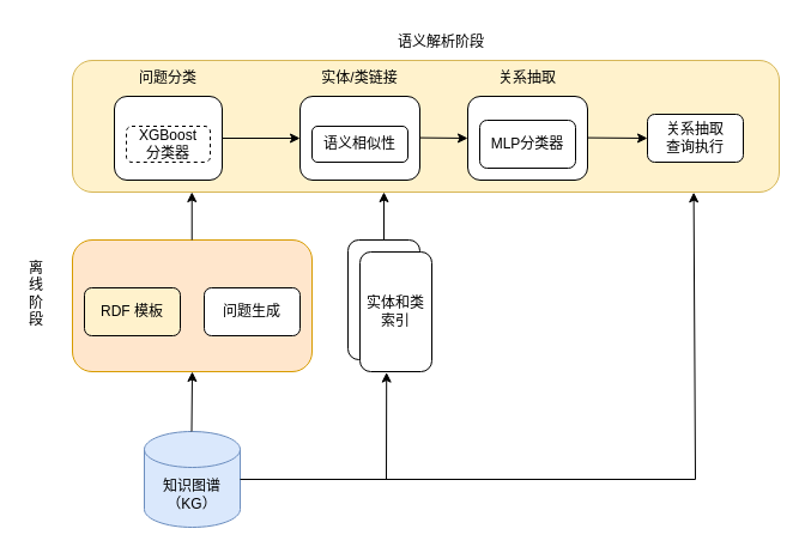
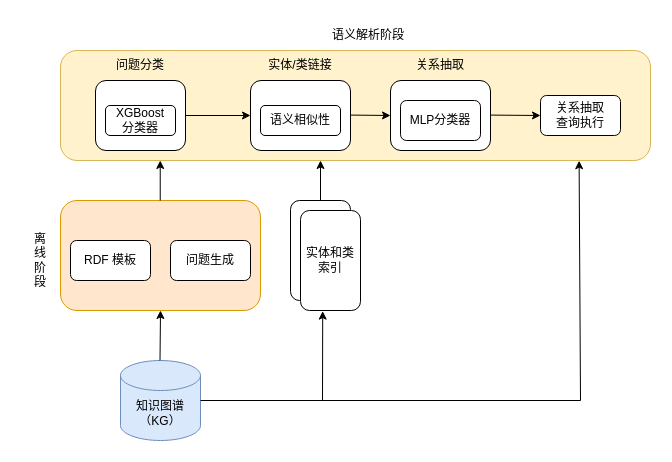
- <mxCell id="20" value="XGBoost&lt;br&gt;分类器" style="rounded=1;whiteSpace=wrap;html=1;dashed=1;" vertex="1" parent="1"><mxGeometry x="105" y="105" width="70" height="30" as="geometry" /></mxCell>
+ <mxCell id="20" value="XGBoost&lt;br&gt;分类器" style="rounded=1;whiteSpace=wrap;html=1;" vertex="1" parent="1"><mxGeometry x="105" y="105" width="70" height="30" as="geometry" /></mxCell>
- <mxCell id="11" value="离&lt;br&gt;线&lt;br&gt;阶&lt;br&gt;段" style="text;html=1;strokeColor=none;fillColor=none;align=center;verticalAlign=middle;whiteSpace=wrap;rounded=0;" parent="1" vertex="1"><mxGeometry x="10" y="205" width="40" height="80" as="geometry" /></mxCell>
+ <mxCell id="11" value="离&lt;br&gt;线&lt;br&gt;阶&lt;br&gt;段" style="text;html=1;strokeColor=none;fillColor=none;align=center;verticalAlign=middle;whiteSpace=wrap;rounded=0;" parent="1" vertex="1"><mxGeometry x="20" y="220" width="40" height="80" as="geometry" /></mxCell>
- <mxCell id="6" value="RDF 模板" style="rounded=1;whiteSpace=wrap;html=1;fillColor=#fff2cc;" parent="1" vertex="1"><mxGeometry x="70" y="240" width="80" height="40" as="geometry" /></mxCell>
+ <mxCell id="6" value="RDF 模板" style="rounded=1;whiteSpace=wrap;html=1;" parent="1" vertex="1"><mxGeometry x="70" y="240" width="80" height="40" as="geometry" /></mxCell>
